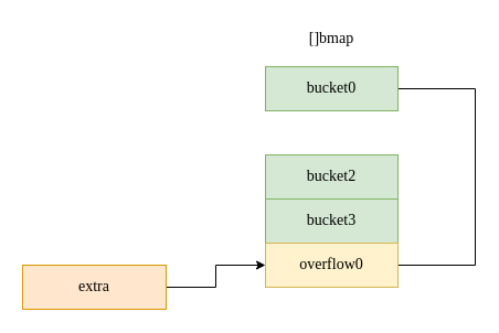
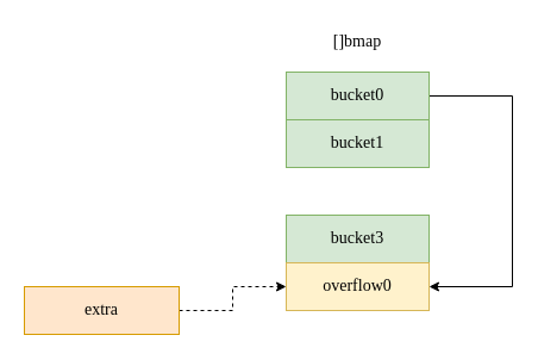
+ <mxCell id="4" value="&lt;span style=&quot;font-size: 14px; font-style: normal; font-variant-ligatures: normal; font-variant-caps: normal; font-weight: 400; letter-spacing: normal; orphans: 2; text-align: center; text-indent: 0px; text-transform: none; widows: 2; word-spacing: 0px; -webkit-text-stroke-width: 0px; text-decoration-thickness: initial; text-decoration-style: initial; text-decoration-color: initial; float: none; display: inline !important;&quot;&gt;bucket1&lt;/span&gt;" style="rounded=0;whiteSpace=wrap;html=1;fillColor=#d5e8d4;strokeColor=#82b366;fontColor=#000000;labelBackgroundColor=none;fontSize=14;fontFamily=Comic Sans MS;" parent="1" vertex="1"><mxGeometry x="240" y="100" width="120" height="40" as="geometry" /></mxCell>
- <mxCell id="5" value="&lt;span style=&quot;font-size: 14px; font-style: normal; font-variant-ligatures: normal; font-variant-caps: normal; font-weight: 400; letter-spacing: normal; orphans: 2; text-align: center; text-indent: 0px; text-transform: none; widows: 2; word-spacing: 0px; -webkit-text-stroke-width: 0px; text-decoration-thickness: initial; text-decoration-style: initial; text-decoration-color: initial; float: none; display: inline !important;&quot;&gt;bucket2&lt;/span&gt;" style="rounded=0;whiteSpace=wrap;html=1;fillColor=#d5e8d4;strokeColor=#82b366;fontColor=#000000;labelBackgroundColor=none;fontSize=14;fontFamily=Comic Sans MS;" parent="1" vertex="1"><mxGeometry x="240" y="140" width="120" height="40" as="geometry" /></mxCell>
- <mxCell id="2" style="edgeStyle=orthogonalEdgeStyle;rounded=0;orthogonalLoop=1;jettySize=auto;html=1;entryX=1;entryY=0.5;entryDx=0;entryDy=0;fontFamily=Comic Sans MS;fontSize=14;endArrow=none;" edge="1" parent="1" source="3" target="7"><mxGeometry relative="1" as="geometry"><Array as="points"><mxPoint x="430" y="80" /><mxPoint x="430" y="240" /></Array></mxGeometry></mxCell>
+ <mxCell id="2" style="edgeStyle=orthogonalEdgeStyle;rounded=0;orthogonalLoop=1;jettySize=auto;html=1;entryX=1;entryY=0.5;entryDx=0;entryDy=0;fontFamily=Comic Sans MS;fontSize=14;" edge="1" parent="1" source="3" target="7"><mxGeometry relative="1" as="geometry"><Array as="points"><mxPoint x="430" y="80" /><mxPoint x="430" y="240" /></Array></mxGeometry></mxCell>
- <mxCell id="8" style="edgeStyle=orthogonalEdgeStyle;rounded=0;orthogonalLoop=1;jettySize=auto;html=1;entryX=0;entryY=0.5;entryDx=0;entryDy=0;fontSize=14;fontFamily=Comic Sans MS;" edge="1" parent="1" source="9" target="7"><mxGeometry relative="1" as="geometry" /></mxCell>
+ <mxCell id="8" style="edgeStyle=orthogonalEdgeStyle;rounded=0;orthogonalLoop=1;jettySize=auto;html=1;entryX=0;entryY=0.5;entryDx=0;entryDy=0;fontSize=14;fontFamily=Comic Sans MS;dashed=1;" edge="1" parent="1" source="9" target="7"><mxGeometry relative="1" as="geometry" /></mxCell>
